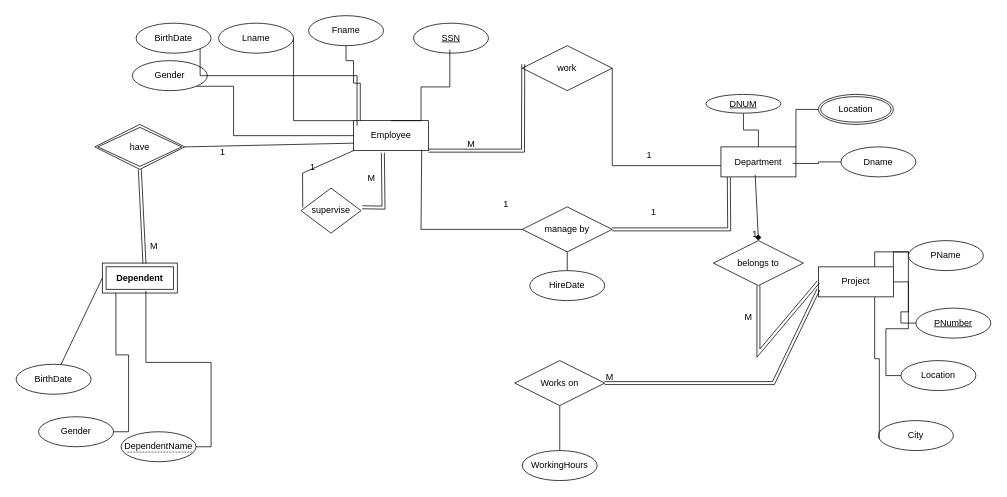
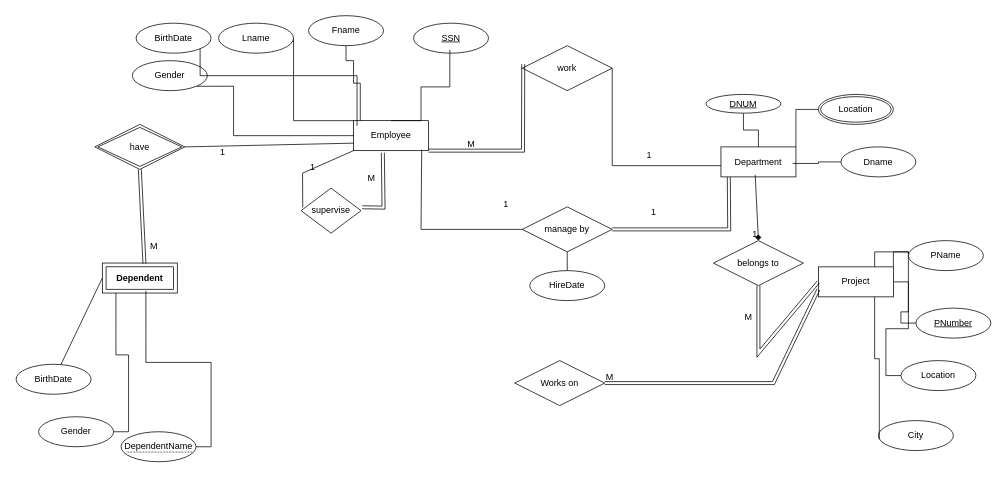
- <mxCell id="53" value="" style="endArrow=none;html=1;rounded=0;exitX=0.5;exitY=1;exitDx=0;exitDy=0;entryX=0.5;entryY=0;entryDx=0;entryDy=0;" parent="1" source="51" target="52" edge="1"><mxGeometry relative="1" as="geometry"><mxPoint x="801" y="550" as="sourcePoint" /><mxPoint x="961" y="550" as="targetPoint" /><Array as="points" /></mxGeometry></mxCell>
- <mxCell id="52" value="WorkingHours" style="ellipse;whiteSpace=wrap;html=1;align=center;" parent="1" vertex="1"><mxGeometry x="696" y="600" width="100" height="40" as="geometry" /></mxCell>
